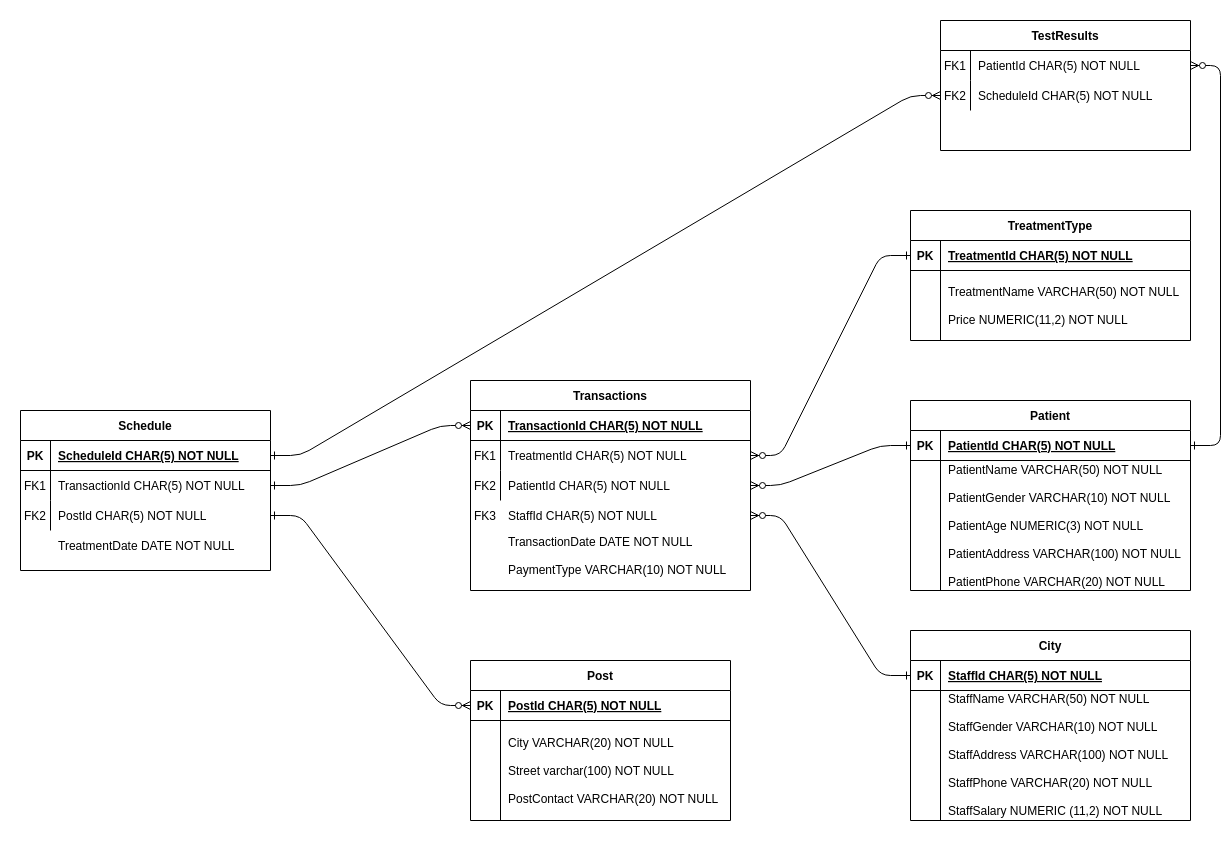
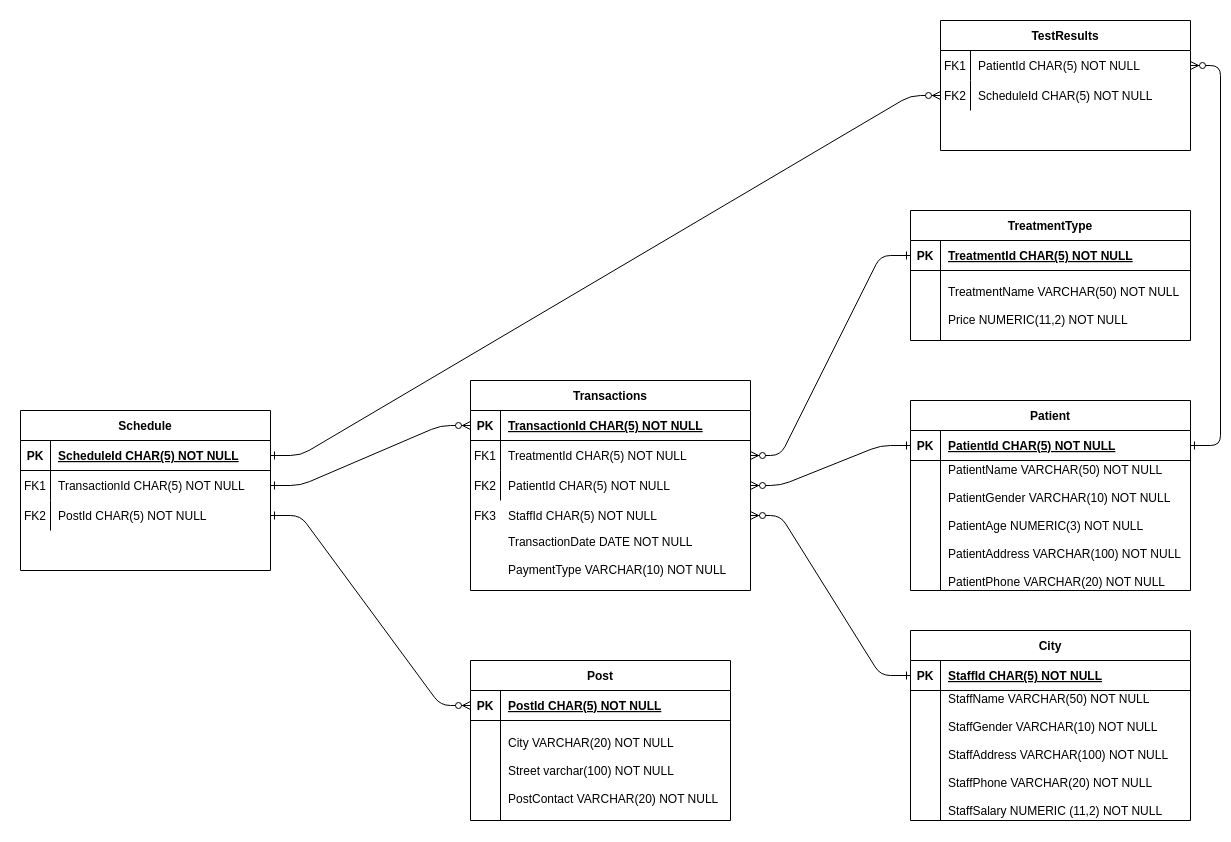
- <mxCell id="72" value="TreatmentDate DATE NOT NULL" style="shape=partialRectangle;overflow=hidden;connectable=0;fillColor=none;top=0;left=0;bottom=0;right=0;align=left;spacingLeft=6;" vertex="1" parent="60"><mxGeometry x="30" y="120" width="220" height="30" as="geometry" /></mxCell>
